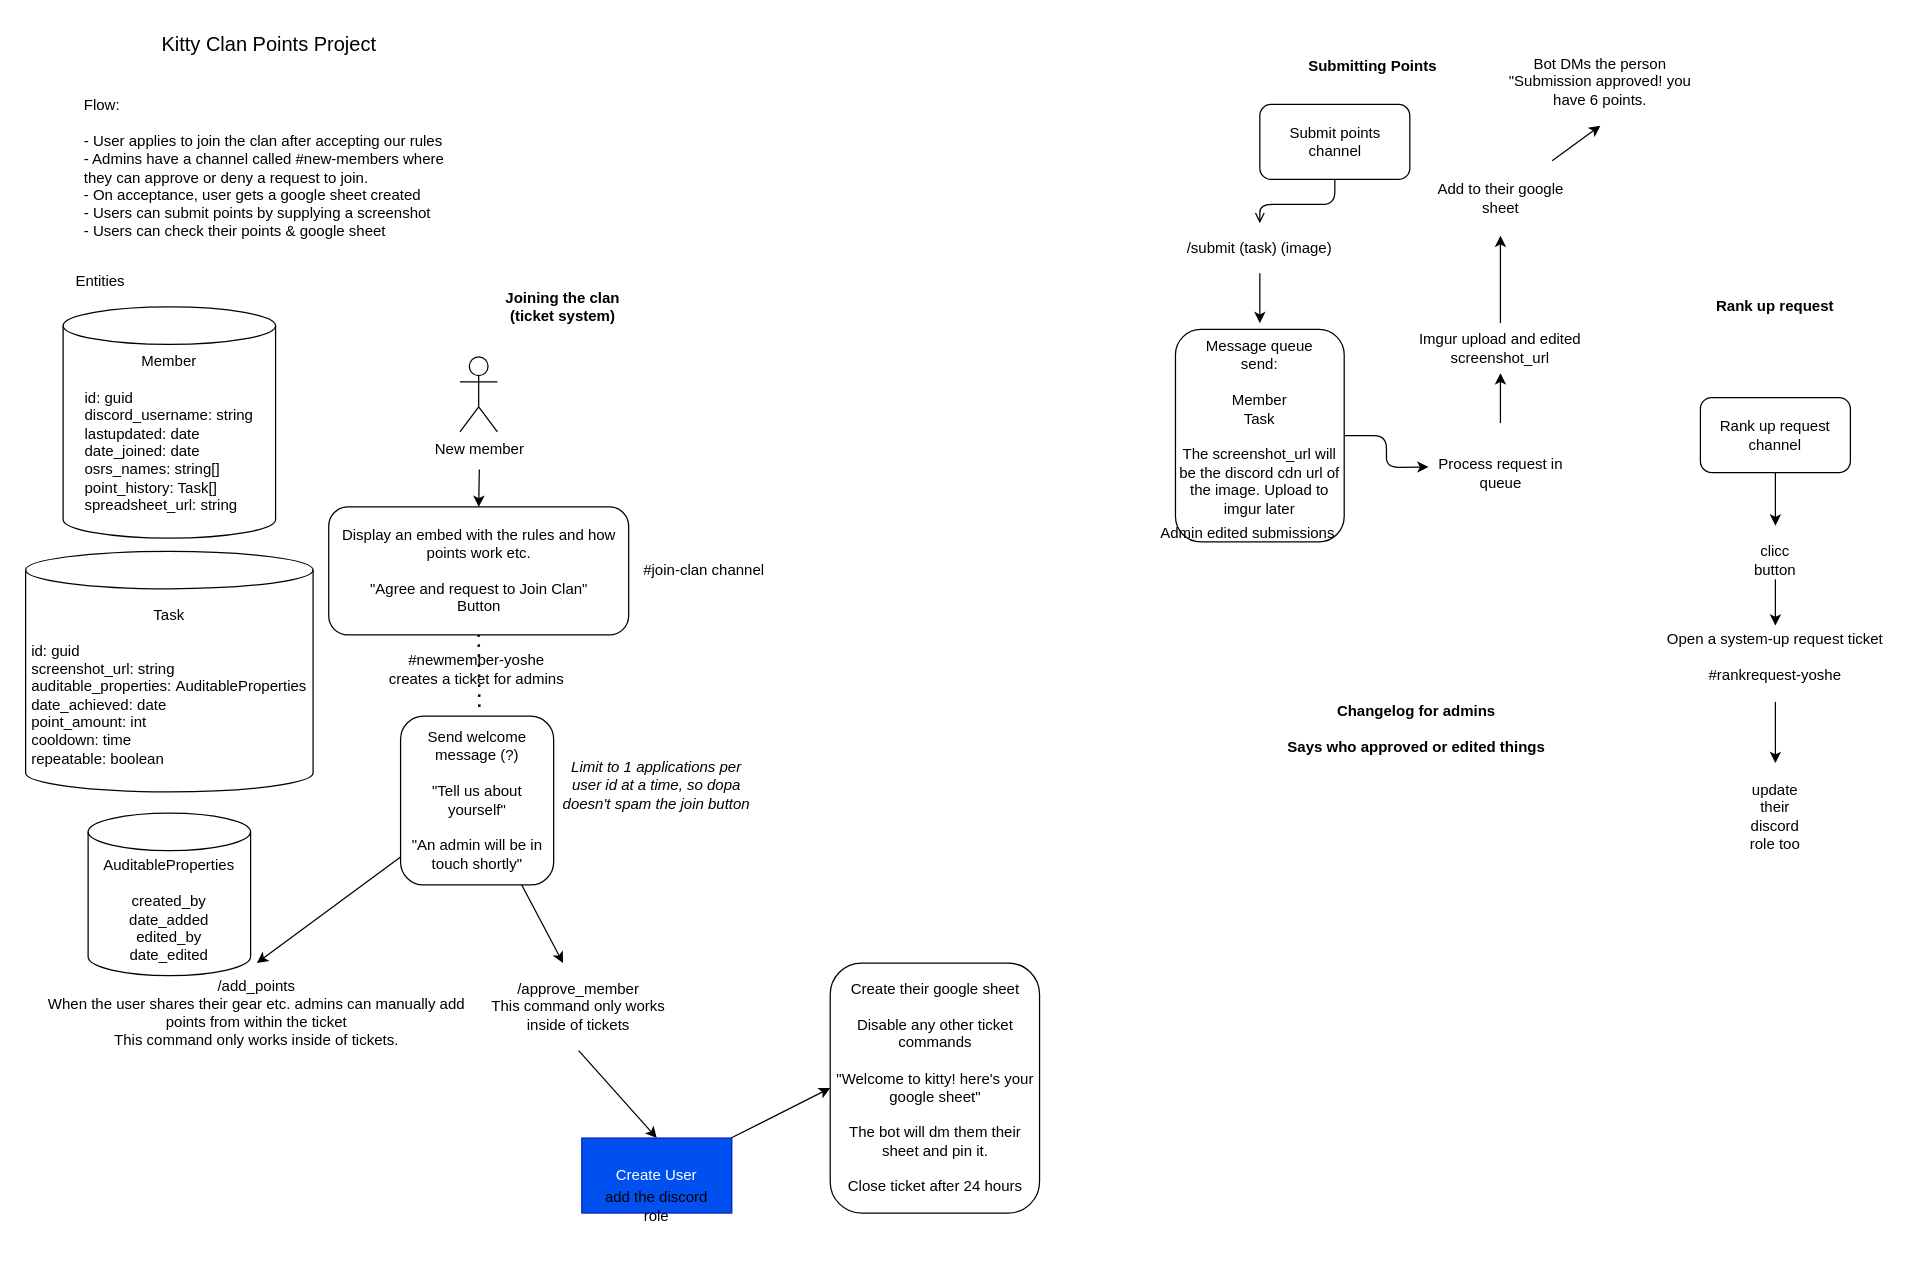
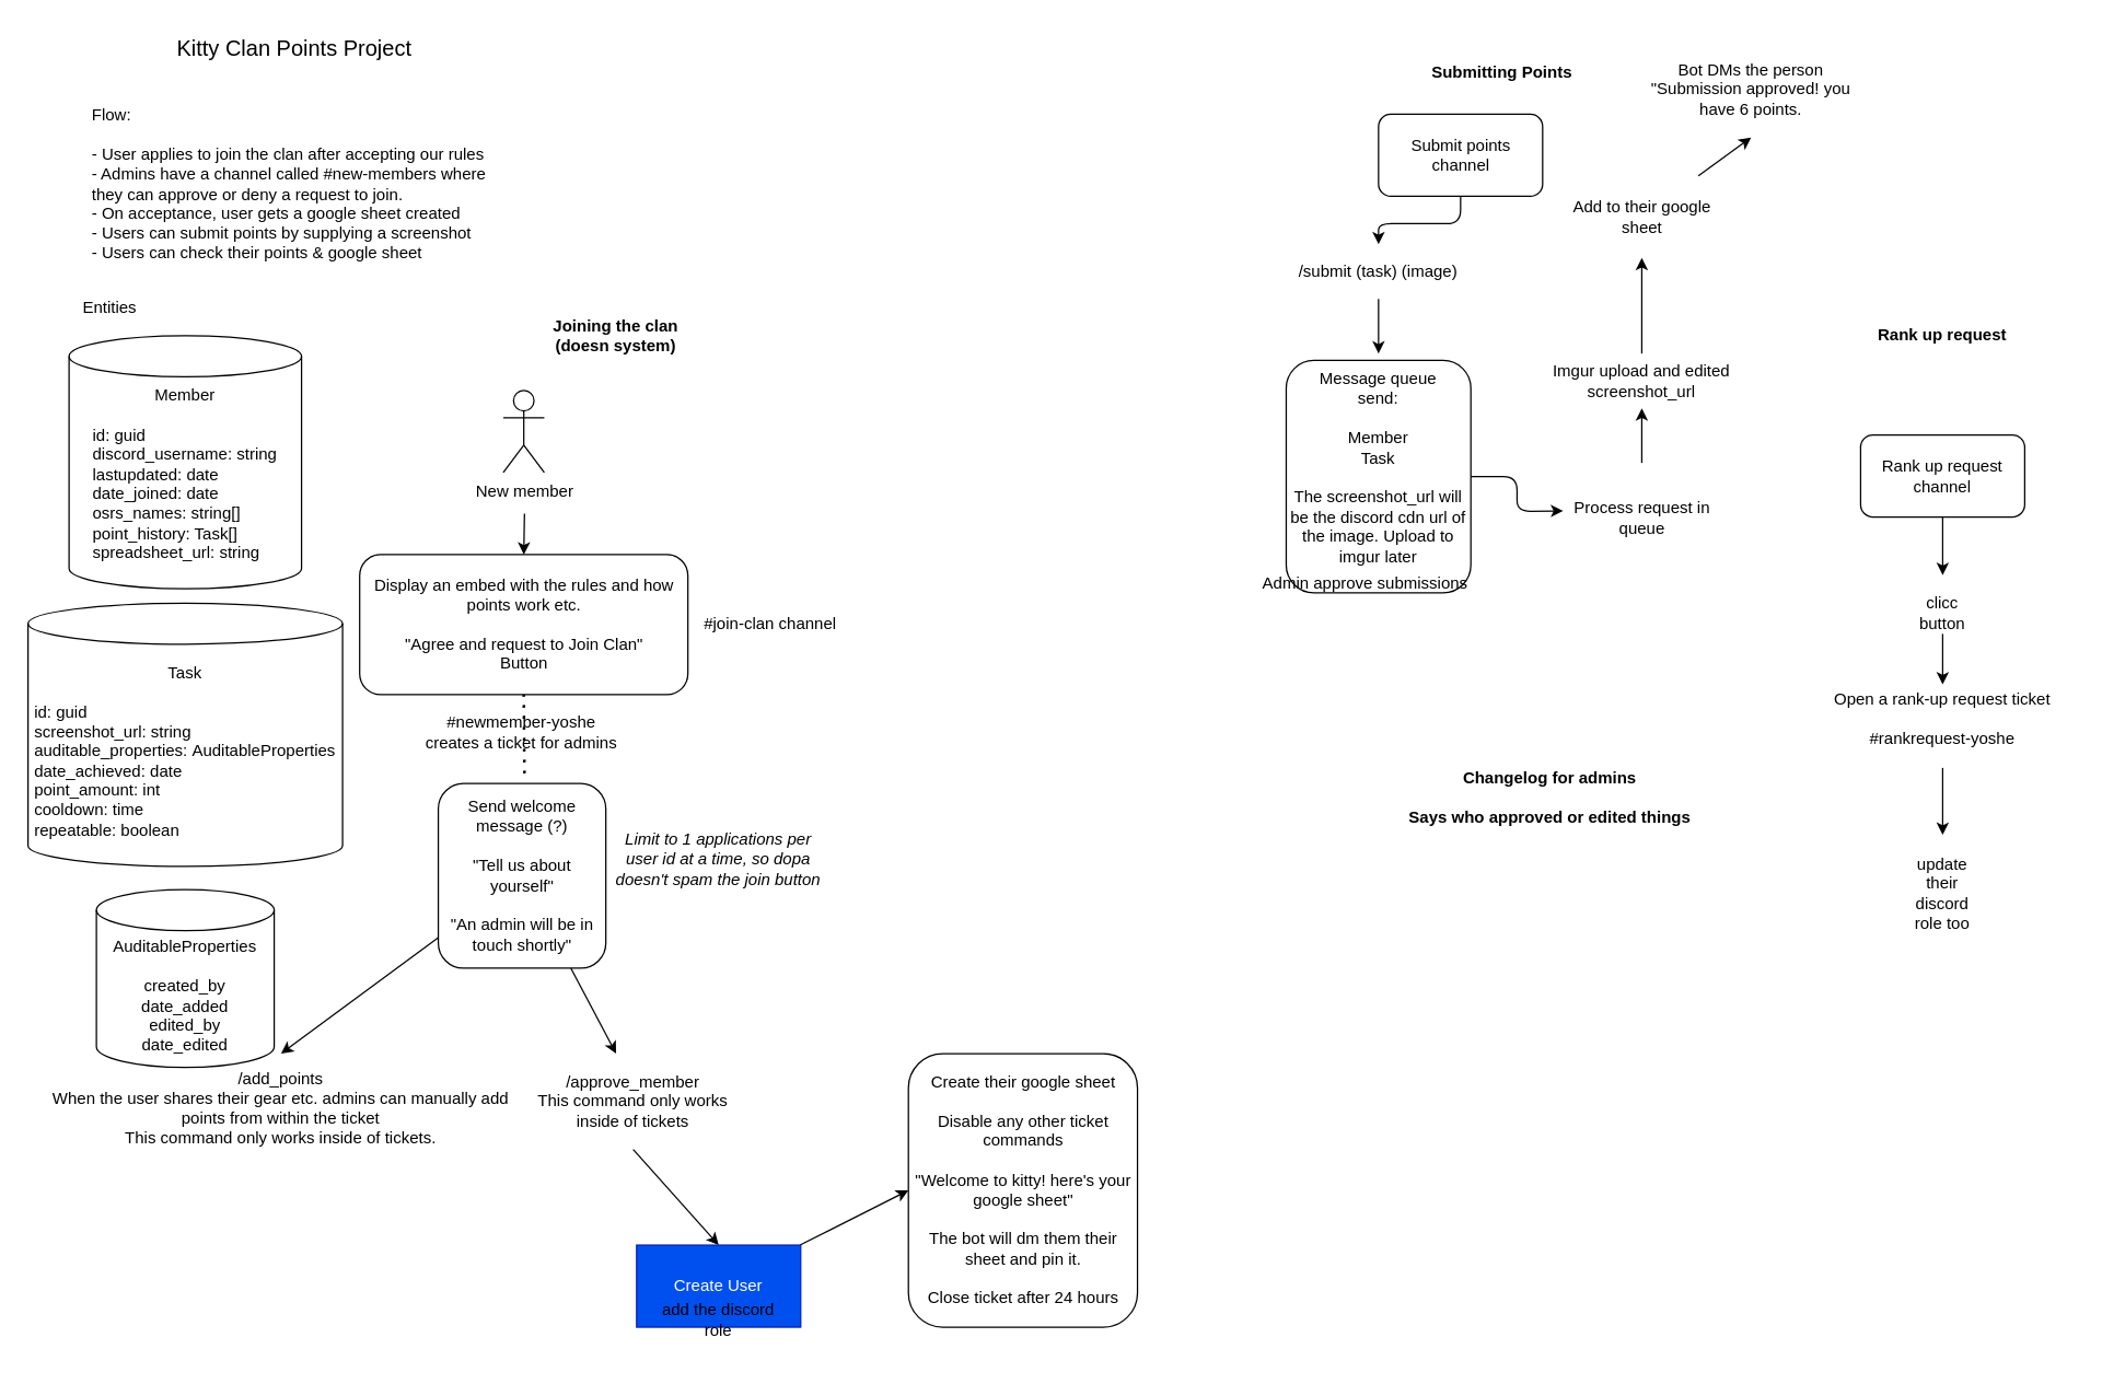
- <mxCell id="19" style="edgeStyle=orthogonalEdgeStyle;rounded=1;orthogonalLoop=1;jettySize=auto;html=1;entryX=0.5;entryY=0;entryDx=0;entryDy=0;endArrow=open;" parent="1" source="20" target="22" edge="1"><mxGeometry relative="1" as="geometry" /></mxCell>
+ <mxCell id="19" style="edgeStyle=orthogonalEdgeStyle;rounded=1;orthogonalLoop=1;jettySize=auto;html=1;entryX=0.5;entryY=0;entryDx=0;entryDy=0;" parent="1" source="20" target="22" edge="1"><mxGeometry relative="1" as="geometry" /></mxCell>
- <mxCell id="17" value="Joining the clan&lt;br&gt;(ticket system)" style="text;html=1;align=center;verticalAlign=middle;whiteSpace=wrap;rounded=1;fontStyle=1" parent="1" vertex="1"><mxGeometry x="365" y="230" width="170" height="30" as="geometry" /></mxCell>
+ <mxCell id="17" value="Joining the clan&lt;br&gt;(doesn system)" style="text;html=1;align=center;verticalAlign=middle;whiteSpace=wrap;rounded=1;fontStyle=1" parent="1" vertex="1"><mxGeometry x="365" y="230" width="170" height="30" as="geometry" /></mxCell>
- <mxCell id="45" value="Admin edited submissions" style="text;strokeColor=none;align=center;fillColor=none;html=1;verticalAlign=middle;whiteSpace=wrap;rounded=0;" vertex="1" parent="1"><mxGeometry x="897.5" y="410.5" width="200" height="30" as="geometry" /></mxCell>
+ <mxCell id="45" value="Admin approve submissions" style="text;strokeColor=none;align=center;fillColor=none;html=1;verticalAlign=middle;whiteSpace=wrap;rounded=0;" vertex="1" parent="1"><mxGeometry x="897.5" y="410.5" width="200" height="30" as="geometry" /></mxCell>
- <mxCell id="43" value="Open a system-up request ticket&lt;br&gt;&lt;br&gt;#rankrequest-yoshe" style="text;strokeColor=none;align=center;fillColor=none;html=1;verticalAlign=middle;whiteSpace=wrap;rounded=0;" vertex="1" parent="1"><mxGeometry x="1325" y="505" width="190" height="40" as="geometry" /></mxCell>
+ <mxCell id="43" value="Open a rank-up request ticket&lt;br&gt;&lt;br&gt;#rankrequest-yoshe" style="text;strokeColor=none;align=center;fillColor=none;html=1;verticalAlign=middle;whiteSpace=wrap;rounded=0;" vertex="1" parent="1"><mxGeometry x="1325" y="505" width="190" height="40" as="geometry" /></mxCell>
